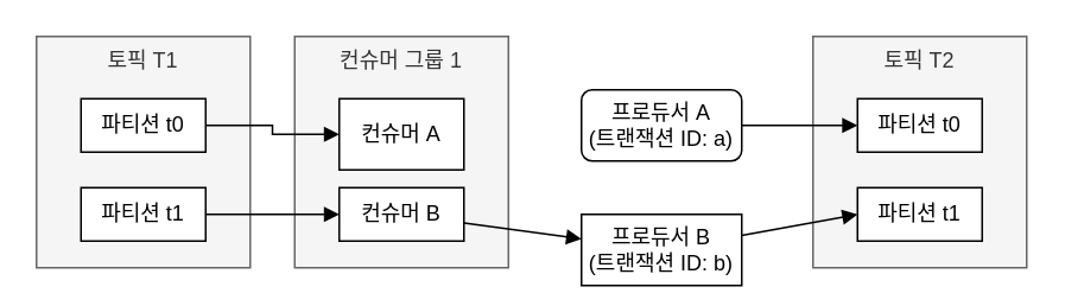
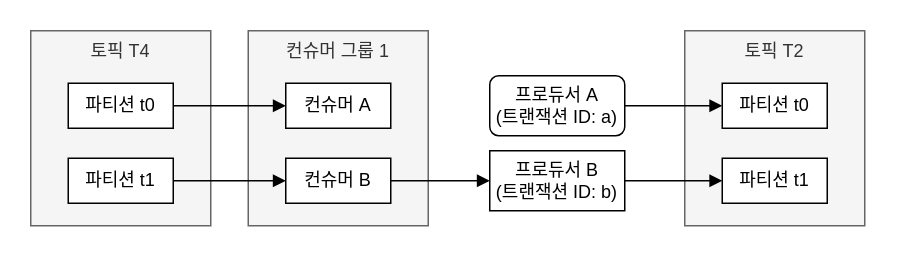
- <mxCell id="4" value="토픽 T1" style="rounded=0;whiteSpace=wrap;html=1;verticalAlign=top;fillColor=#f5f5f5;fontColor=#333333;strokeColor=#666666;" vertex="1" parent="1"><mxGeometry x="20" y="20" width="120" height="130" as="geometry" /></mxCell>
+ <mxCell id="4" value="토픽 T4" style="rounded=0;whiteSpace=wrap;html=1;verticalAlign=top;fillColor=#f5f5f5;fontColor=#333333;strokeColor=#666666;" vertex="1" parent="1"><mxGeometry x="20" y="20" width="120" height="130" as="geometry" /></mxCell>
- <mxCell id="9" value="컨슈머 A" style="rounded=0;whiteSpace=wrap;html=1;" vertex="1" parent="1"><mxGeometry x="190" y="55" width="70" height="40" as="geometry" /></mxCell>
+ <mxCell id="9" value="컨슈머 A" style="rounded=0;whiteSpace=wrap;html=1;" vertex="1" parent="1"><mxGeometry x="190" y="55" width="70" height="30" as="geometry" /></mxCell>
- <mxCell id="15" value="프로듀서 B&lt;div&gt;(트랜잭션 ID: b)&lt;/div&gt;" style="rounded=0;whiteSpace=wrap;html=1;" vertex="1" parent="1"><mxGeometry x="326" y="120" width="90" height="40" as="geometry" /></mxCell>
+ <mxCell id="15" value="프로듀서 B&lt;div&gt;(트랜잭션 ID: b)&lt;/div&gt;" style="rounded=0;whiteSpace=wrap;html=1;" vertex="1" parent="1"><mxGeometry x="326" y="100" width="90" height="40" as="geometry" /></mxCell>
